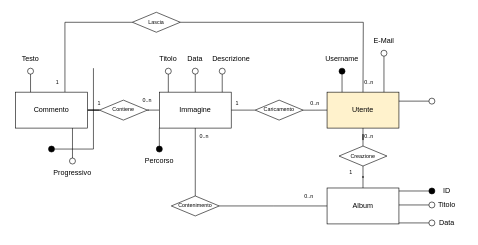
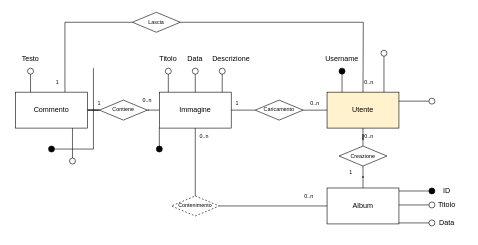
- <mxCell id="51" value="E-Mail" style="text;html=1;strokeColor=none;fillColor=none;align=center;verticalAlign=middle;whiteSpace=wrap;rounded=0;" vertex="1" parent="1"><mxGeometry x="610" y="53.33" width="60" height="30" as="geometry" /></mxCell>
- <mxCell id="15" value="Percorso" style="text;html=1;strokeColor=none;fillColor=none;align=center;verticalAlign=middle;whiteSpace=wrap;rounded=0;" vertex="1" parent="1"><mxGeometry x="235" y="253.33" width="60" height="30" as="geometry" /></mxCell>
- <mxCell id="56" value="Progressivo" style="text;html=1;strokeColor=none;fillColor=none;align=center;verticalAlign=middle;whiteSpace=wrap;rounded=0;" vertex="1" parent="1"><mxGeometry x="90" y="273.33" width="60" height="30" as="geometry" /></mxCell>
- <mxCell id="30" value="Contenimento" style="rhombus;whiteSpace=wrap;html=1;fontSize=9;fillColor=none;" vertex="1" parent="1"><mxGeometry x="285" y="326.66" width="80" height="33.33" as="geometry" /></mxCell>
+ <mxCell id="30" value="Contenimento" style="rhombus;whiteSpace=wrap;html=1;fontSize=9;fillColor=none;dashed=1;" vertex="1" parent="1"><mxGeometry x="285" y="326.66" width="80" height="33.33" as="geometry" /></mxCell>
